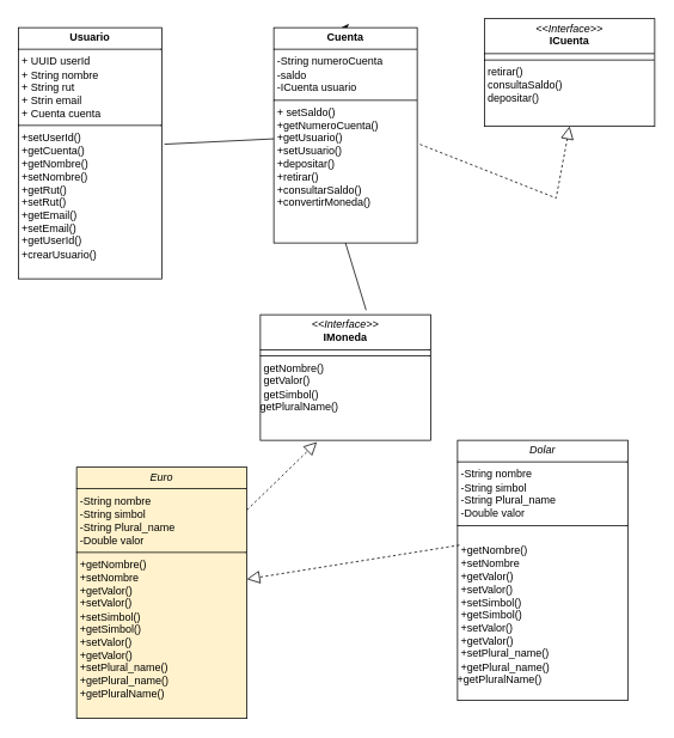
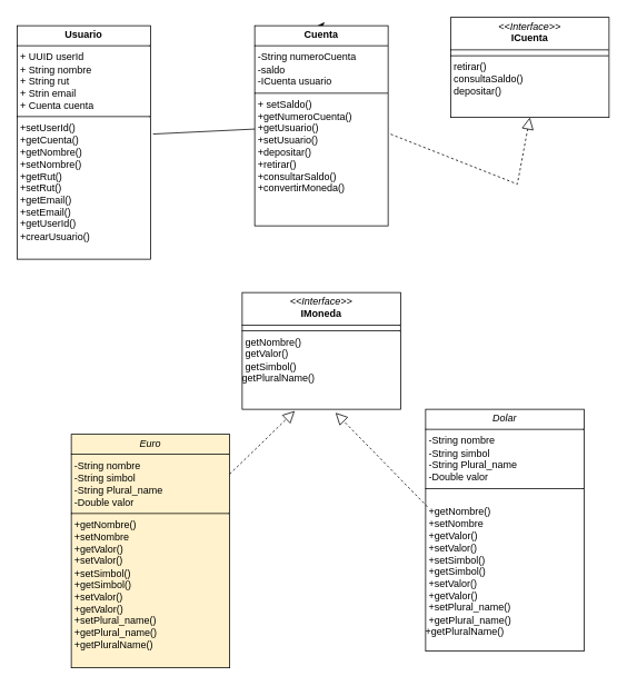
- <mxCell id="12" value="" style="endArrow=none;html=1;rounded=0;entryX=0.5;entryY=1;entryDx=0;entryDy=0;exitX=0.621;exitY=-0.036;exitDx=0;exitDy=0;exitPerimeter=0;" edge="1" parent="1" source="4" target="10"><mxGeometry width="50" height="50" relative="1" as="geometry"><mxPoint x="530" y="390" as="sourcePoint" /><mxPoint x="580" y="340" as="targetPoint" /></mxGeometry></mxCell>
- <mxCell id="5" value="" style="endArrow=block;dashed=1;endFill=0;endSize=12;html=1;rounded=0;exitX=0.011;exitY=0.403;exitDx=0;exitDy=0;exitPerimeter=0;" edge="1" parent="1" source="2" target="3"><mxGeometry width="160" relative="1" as="geometry"><mxPoint x="370" y="598.22" as="sourcePoint" /><mxPoint x="37.91" y="300" as="targetPoint" /></mxGeometry></mxCell>
+ <mxCell id="5" value="" style="endArrow=block;dashed=1;endFill=0;endSize=12;html=1;rounded=0;entryX=0.589;entryY=1.029;entryDx=0;entryDy=0;entryPerimeter=0;exitX=0.011;exitY=0.403;exitDx=0;exitDy=0;exitPerimeter=0;" edge="1" parent="1" source="2" target="4"><mxGeometry width="160" relative="1" as="geometry"><mxPoint x="370" y="598.22" as="sourcePoint" /><mxPoint x="37.91" y="300" as="targetPoint" /></mxGeometry></mxCell>
